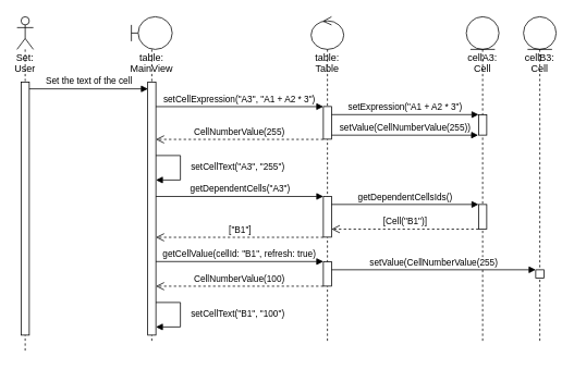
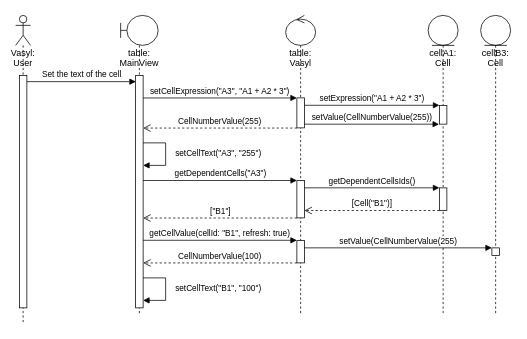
- <mxCell id="8" value="table: Table" style="shape=umlLifeline;participant=umlControl;perimeter=lifelinePerimeter;whiteSpace=wrap;html=1;container=1;collapsible=0;recursiveResize=0;verticalAlign=top;spacingTop=36;outlineConnect=0;" parent="1" vertex="1"><mxGeometry x="380" y="20" width="40" height="400" as="geometry" /></mxCell>
+ <mxCell id="8" value="table: Vasyl" style="shape=umlLifeline;participant=umlControl;perimeter=lifelinePerimeter;whiteSpace=wrap;html=1;container=1;collapsible=0;recursiveResize=0;verticalAlign=top;spacingTop=36;outlineConnect=0;" parent="1" vertex="1"><mxGeometry x="380" y="20" width="40" height="400" as="geometry" /></mxCell>
- <mxCell id="12" value="cellA3: Cell" style="shape=umlLifeline;participant=umlEntity;perimeter=lifelinePerimeter;whiteSpace=wrap;html=1;container=1;collapsible=0;recursiveResize=0;verticalAlign=top;spacingTop=36;outlineConnect=0;" parent="1" vertex="1"><mxGeometry x="570" y="20" width="40" height="400" as="geometry" /></mxCell>
+ <mxCell id="12" value="cellA1: Cell" style="shape=umlLifeline;participant=umlEntity;perimeter=lifelinePerimeter;whiteSpace=wrap;html=1;container=1;collapsible=0;recursiveResize=0;verticalAlign=top;spacingTop=36;outlineConnect=0;" parent="1" vertex="1"><mxGeometry x="570" y="20" width="40" height="400" as="geometry" /></mxCell>
- <mxCell id="2" value="Set: User" style="shape=umlLifeline;participant=umlActor;perimeter=lifelinePerimeter;whiteSpace=wrap;html=1;container=1;collapsible=0;recursiveResize=0;verticalAlign=top;spacingTop=36;outlineConnect=0;" parent="1" vertex="1"><mxGeometry x="20" y="20" width="20" height="410" as="geometry" /></mxCell>
+ <mxCell id="2" value="Vasyl: User" style="shape=umlLifeline;participant=umlActor;perimeter=lifelinePerimeter;whiteSpace=wrap;html=1;container=1;collapsible=0;recursiveResize=0;verticalAlign=top;spacingTop=36;outlineConnect=0;" parent="1" vertex="1"><mxGeometry x="20" y="20" width="20" height="410" as="geometry" /></mxCell>
